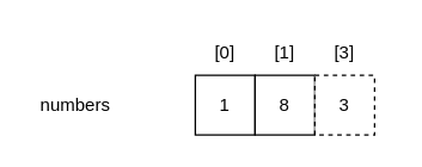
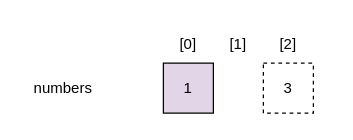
- <mxCell id="8" value="[3]" style="text;html=1;strokeColor=none;fillColor=none;align=center;verticalAlign=middle;whiteSpace=wrap;rounded=0;" parent="1" vertex="1"><mxGeometry x="200" y="20" width="60" height="30" as="geometry" /></mxCell>
+ <mxCell id="8" value="[2]" style="text;html=1;strokeColor=none;fillColor=none;align=center;verticalAlign=middle;whiteSpace=wrap;rounded=0;" parent="1" vertex="1"><mxGeometry x="200" y="20" width="60" height="30" as="geometry" /></mxCell>
- <mxCell id="3" value="1" style="whiteSpace=wrap;html=1;aspect=fixed;" parent="1" vertex="1"><mxGeometry x="130" y="50" width="40" height="40" as="geometry" /></mxCell>
+ <mxCell id="3" value="1" style="whiteSpace=wrap;html=1;aspect=fixed;fillColor=#e1d5e7;" parent="1" vertex="1"><mxGeometry x="130" y="50" width="40" height="40" as="geometry" /></mxCell>
- <mxCell id="5" value="8" style="whiteSpace=wrap;html=1;aspect=fixed;" parent="1" vertex="1"><mxGeometry x="170" y="50" width="40" height="40" as="geometry" /></mxCell>
